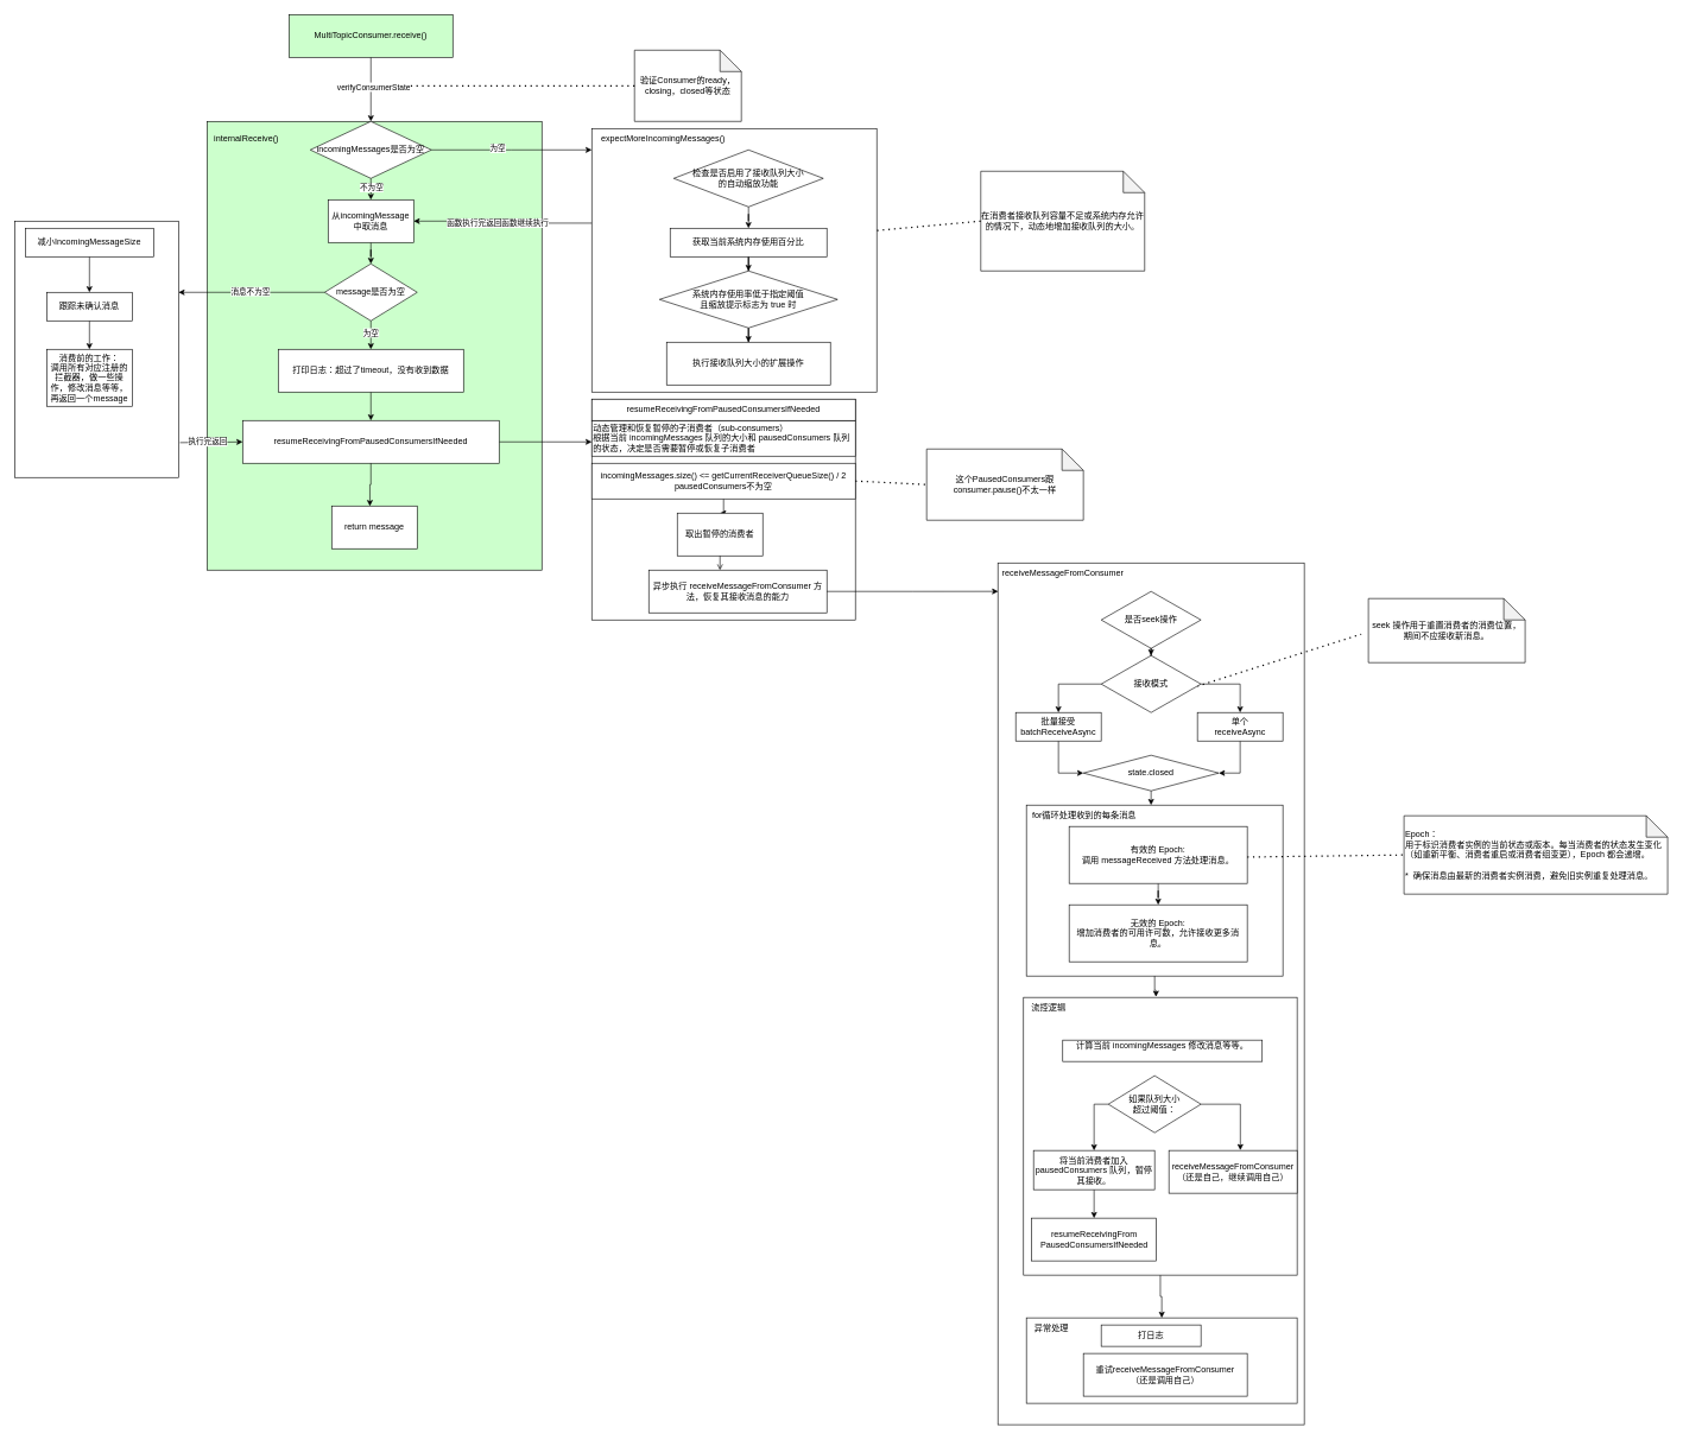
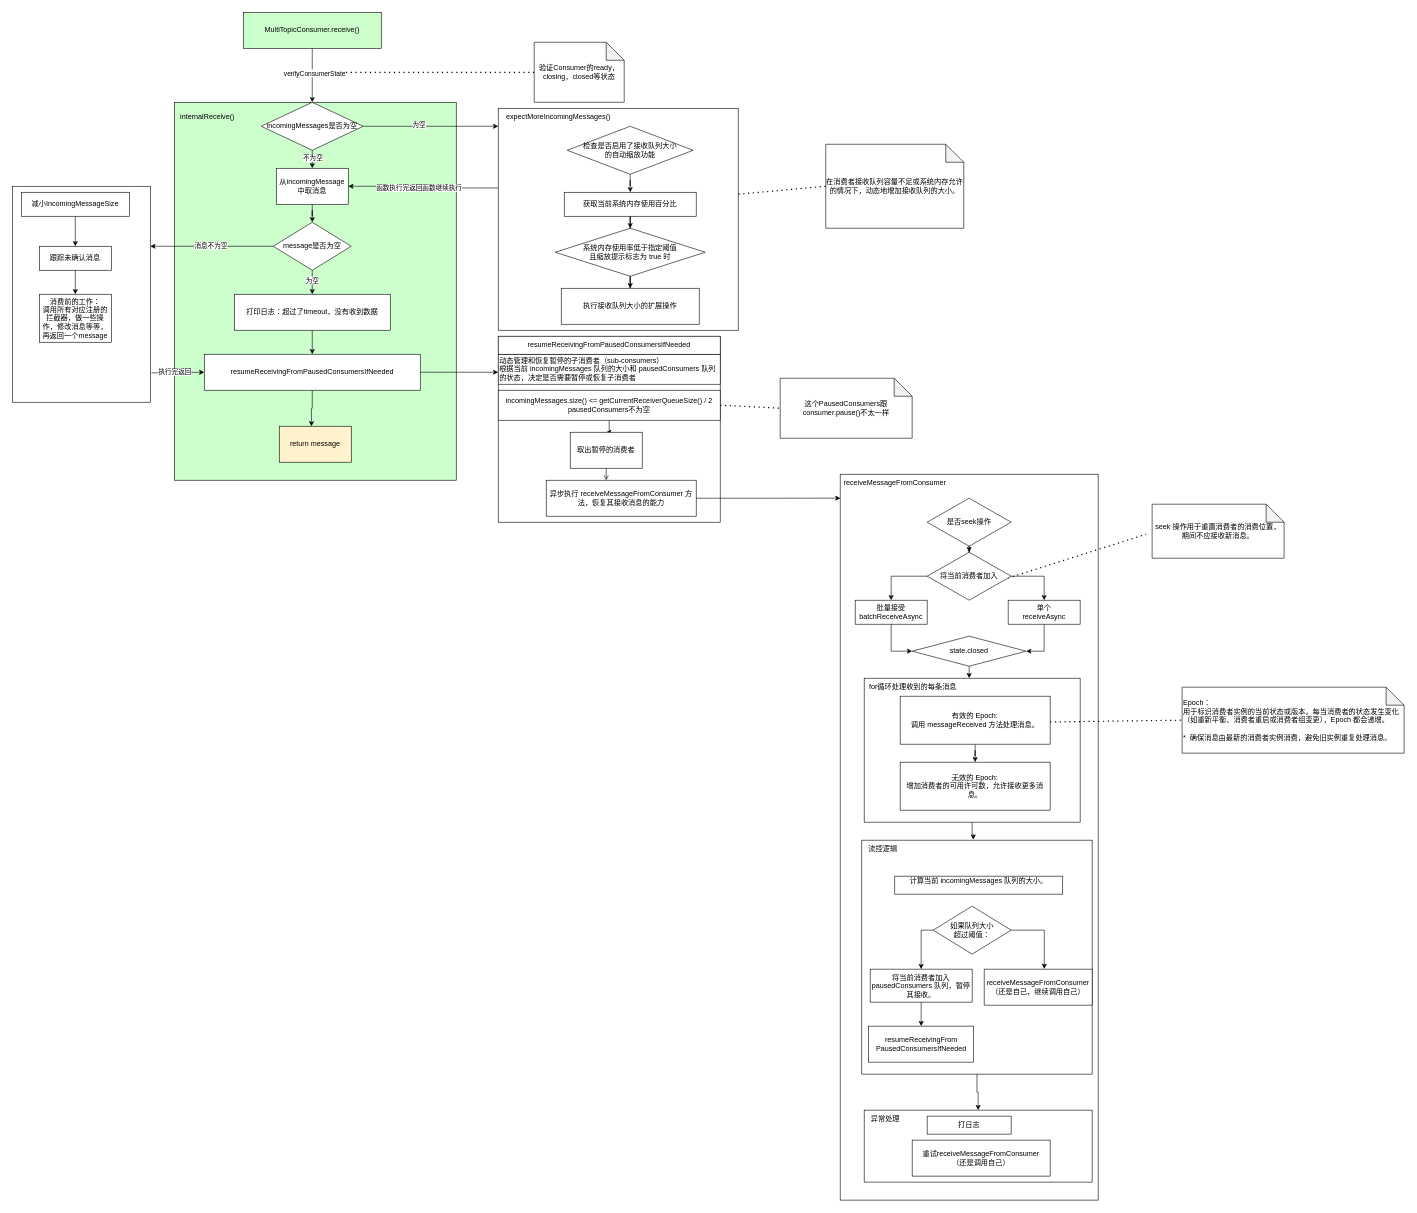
- <mxCell id="37" value="return message" style="whiteSpace=wrap;html=1;" vertex="1" parent="1"><mxGeometry x="465" y="710" width="120" height="60" as="geometry" /></mxCell>
+ <mxCell id="37" value="return message" style="whiteSpace=wrap;html=1;fillColor=#fff2cc;" vertex="1" parent="1"><mxGeometry x="465" y="710" width="120" height="60" as="geometry" /></mxCell>
- <mxCell id="65" value="接收模式" style="rhombus;whiteSpace=wrap;html=1;" vertex="1" parent="1"><mxGeometry x="1545" y="920" width="140" height="80" as="geometry" /></mxCell>
+ <mxCell id="65" value="将当前消费者加入" style="rhombus;whiteSpace=wrap;html=1;" vertex="1" parent="1"><mxGeometry x="1545" y="920" width="140" height="80" as="geometry" /></mxCell>
- <mxCell id="82" value="&lt;div&gt;计算当前 incomingMessages 修改消息等等。&lt;/div&gt;&lt;div&gt;&lt;br&gt;&lt;/div&gt;" style="whiteSpace=wrap;html=1;" vertex="1" parent="1"><mxGeometry x="1491" y="1460" width="280" height="30" as="geometry" /></mxCell>
+ <mxCell id="82" value="&lt;div&gt;计算当前 incomingMessages 队列的大小。&lt;/div&gt;&lt;div&gt;&lt;br&gt;&lt;/div&gt;" style="whiteSpace=wrap;html=1;" vertex="1" parent="1"><mxGeometry x="1491" y="1460" width="280" height="30" as="geometry" /></mxCell>
